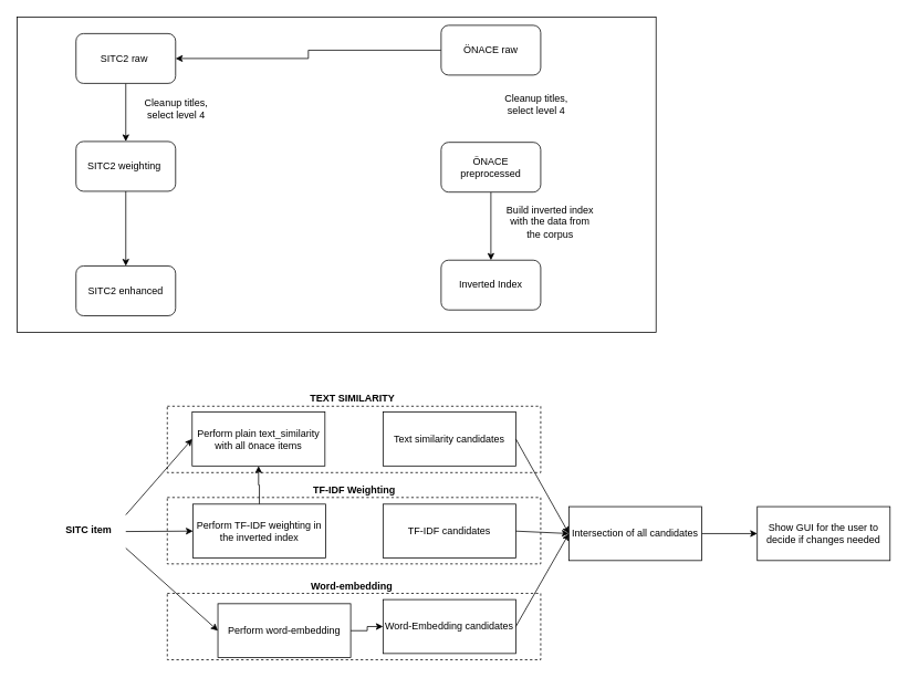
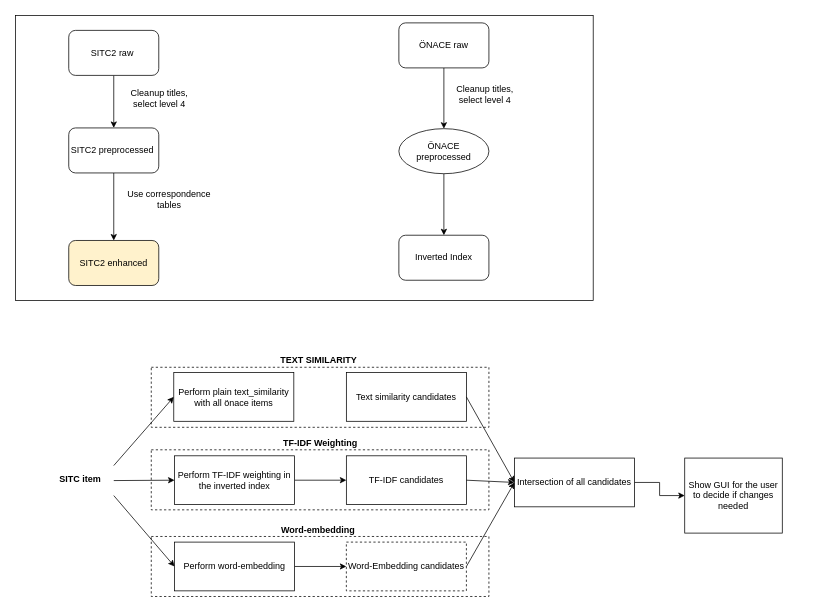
- <mxCell id="11" value="" style="edgeStyle=orthogonalEdgeStyle;rounded=0;orthogonalLoop=1;jettySize=auto;html=1;" edge="1" parent="1" source="12" target="7"><mxGeometry relative="1" as="geometry" /></mxCell>
+ <mxCell id="11" value="" style="edgeStyle=orthogonalEdgeStyle;rounded=0;orthogonalLoop=1;jettySize=auto;html=1;" edge="1" parent="1" source="12" target="14"><mxGeometry relative="1" as="geometry" /></mxCell>
- <mxCell id="9" value="SITC2 weighting&amp;nbsp;" style="rounded=1;whiteSpace=wrap;html=1;" vertex="1" parent="1"><mxGeometry x="91" y="170" width="120" height="60" as="geometry" /></mxCell>
+ <mxCell id="9" value="SITC2 preprocessed&amp;nbsp;" style="rounded=1;whiteSpace=wrap;html=1;" vertex="1" parent="1"><mxGeometry x="91" y="170" width="120" height="60" as="geometry" /></mxCell>
- <mxCell id="14" value="ÖNACE preprocessed" style="rounded=1;whiteSpace=wrap;html=1;" vertex="1" parent="1"><mxGeometry x="531" y="171" width="120" height="60" as="geometry" /></mxCell>
+ <mxCell id="14" value="ÖNACE preprocessed" style="ellipse;whiteSpace=wrap;html=1;" vertex="1" parent="1"><mxGeometry x="531" y="171" width="120" height="60" as="geometry" /></mxCell>
+ <mxCell id="16" value="Use correspondence tables" style="text;html=1;strokeColor=none;fillColor=none;align=center;verticalAlign=middle;whiteSpace=wrap;rounded=0;" vertex="1" parent="1"><mxGeometry x="165" y="250" width="120" height="30" as="geometry" /></mxCell>
- <mxCell id="19" value="Build inverted index with the data from the corpus" style="text;html=1;strokeColor=none;fillColor=none;align=center;verticalAlign=middle;whiteSpace=wrap;rounded=0;" vertex="1" parent="1"><mxGeometry x="605" y="257" width="115" height="20" as="geometry" /></mxCell>
- <mxCell id="10" value="SITC2 enhanced" style="rounded=1;whiteSpace=wrap;html=1;" vertex="1" parent="1"><mxGeometry x="91" y="320" width="120" height="60" as="geometry" /></mxCell>
+ <mxCell id="10" value="SITC2 enhanced" style="rounded=1;whiteSpace=wrap;html=1;fillColor=#fff2cc;" vertex="1" parent="1"><mxGeometry x="91" y="320" width="120" height="60" as="geometry" /></mxCell>
- <mxCell id="24" value="" style="edgeStyle=orthogonalEdgeStyle;rounded=0;orthogonalLoop=1;jettySize=auto;html=1;" edge="1" parent="1" source="25" target="20"><mxGeometry relative="1" as="geometry" /></mxCell>
+ <mxCell id="24" value="" style="edgeStyle=orthogonalEdgeStyle;rounded=0;orthogonalLoop=1;jettySize=auto;html=1;" edge="1" parent="1" source="25" target="33"><mxGeometry relative="1" as="geometry" /></mxCell>
- <mxCell id="37" value="Show GUI for the user to decide if changes needed" style="rounded=0;whiteSpace=wrap;html=1;" vertex="1" parent="1"><mxGeometry x="912" y="610" width="160" height="65" as="geometry" /></mxCell>
+ <mxCell id="37" value="Show GUI for the user to decide if changes needed" style="rounded=0;whiteSpace=wrap;html=1;" vertex="1" parent="1"><mxGeometry x="912" y="610" width="130" height="100" as="geometry" /></mxCell>
- <mxCell id="34" value="Word-Embedding candidates" style="rounded=0;whiteSpace=wrap;html=1;" vertex="1" parent="1"><mxGeometry x="461" y="722" width="160" height="65" as="geometry" /></mxCell>
+ <mxCell id="34" value="Word-Embedding candidates" style="rounded=0;whiteSpace=wrap;html=1;dashed=1;" vertex="1" parent="1"><mxGeometry x="461" y="722" width="160" height="65" as="geometry" /></mxCell>
- <mxCell id="29" value="Perform word-embedding" style="rounded=0;whiteSpace=wrap;html=1;" vertex="1" parent="1"><mxGeometry x="262" y="727" width="160" height="65" as="geometry" /></mxCell>
+ <mxCell id="29" value="Perform word-embedding" style="rounded=0;whiteSpace=wrap;html=1;" vertex="1" parent="1"><mxGeometry x="232" y="722" width="160" height="65" as="geometry" /></mxCell>
